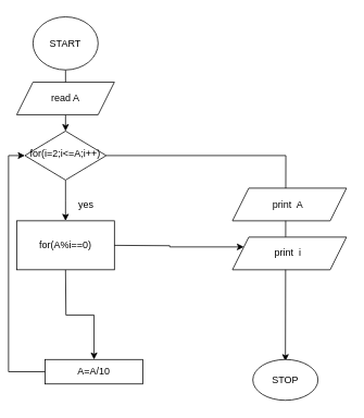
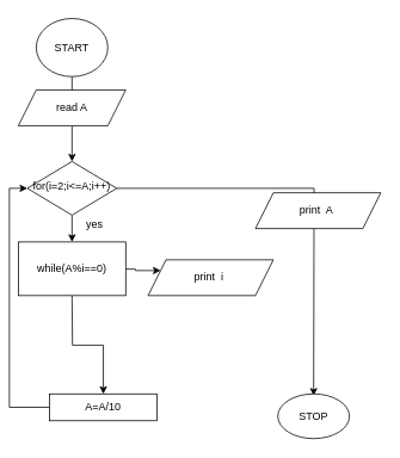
- <mxCell id="4" value="for(i=2;i&amp;lt;=A;i++)" style="rhombus;whiteSpace=wrap;html=1;shadow=0;fontFamily=Helvetica;fontSize=12;align=center;strokeWidth=1;spacing=6;spacingTop=-4;" vertex="1" parent="1"><mxGeometry x="30" y="160" width="100" height="60" as="geometry" /></mxCell>
+ <mxCell id="4" value="for(i=2;i&amp;lt;=A;i++)" style="rhombus;whiteSpace=wrap;html=1;shadow=0;fontFamily=Helvetica;fontSize=12;align=center;strokeWidth=1;spacing=6;spacingTop=-4;" vertex="1" parent="1"><mxGeometry x="30" y="180" width="100" height="60" as="geometry" /></mxCell>
- <mxCell id="17" value="&lt;span&gt;print&amp;nbsp; A&amp;nbsp;&lt;/span&gt;" style="shape=parallelogram;perimeter=parallelogramPerimeter;whiteSpace=wrap;html=1;fixedSize=1;" vertex="1" parent="1"><mxGeometry x="285" y="230" width="140" height="40" as="geometry" /></mxCell>
+ <mxCell id="17" value="&lt;span&gt;print&amp;nbsp; A&amp;nbsp;&lt;/span&gt;" style="shape=parallelogram;perimeter=parallelogramPerimeter;whiteSpace=wrap;html=1;fixedSize=1;" vertex="1" parent="1"><mxGeometry x="285" y="215" width="140" height="40" as="geometry" /></mxCell>
- <mxCell id="16" value="&lt;span&gt;for(A%i==0)&lt;/span&gt;" style="rounded=0;whiteSpace=wrap;html=1;" vertex="1" parent="1"><mxGeometry x="20" y="270" width="120" height="60" as="geometry" /></mxCell>
+ <mxCell id="16" value="&lt;span&gt;while(A%i==0)&lt;/span&gt;" style="rounded=0;whiteSpace=wrap;html=1;" vertex="1" parent="1"><mxGeometry x="20" y="270" width="120" height="60" as="geometry" /></mxCell>
- <mxCell id="13" value="&lt;span&gt;print&amp;nbsp; i&amp;nbsp;&lt;/span&gt;" style="shape=parallelogram;perimeter=parallelogramPerimeter;whiteSpace=wrap;html=1;fixedSize=1;" vertex="1" parent="1"><mxGeometry x="285" y="290" width="140" height="40" as="geometry" /></mxCell>
+ <mxCell id="13" value="&lt;span&gt;print&amp;nbsp; i&amp;nbsp;&lt;/span&gt;" style="shape=parallelogram;perimeter=parallelogramPerimeter;whiteSpace=wrap;html=1;fixedSize=1;" vertex="1" parent="1"><mxGeometry x="165" y="290" width="140" height="40" as="geometry" /></mxCell>
